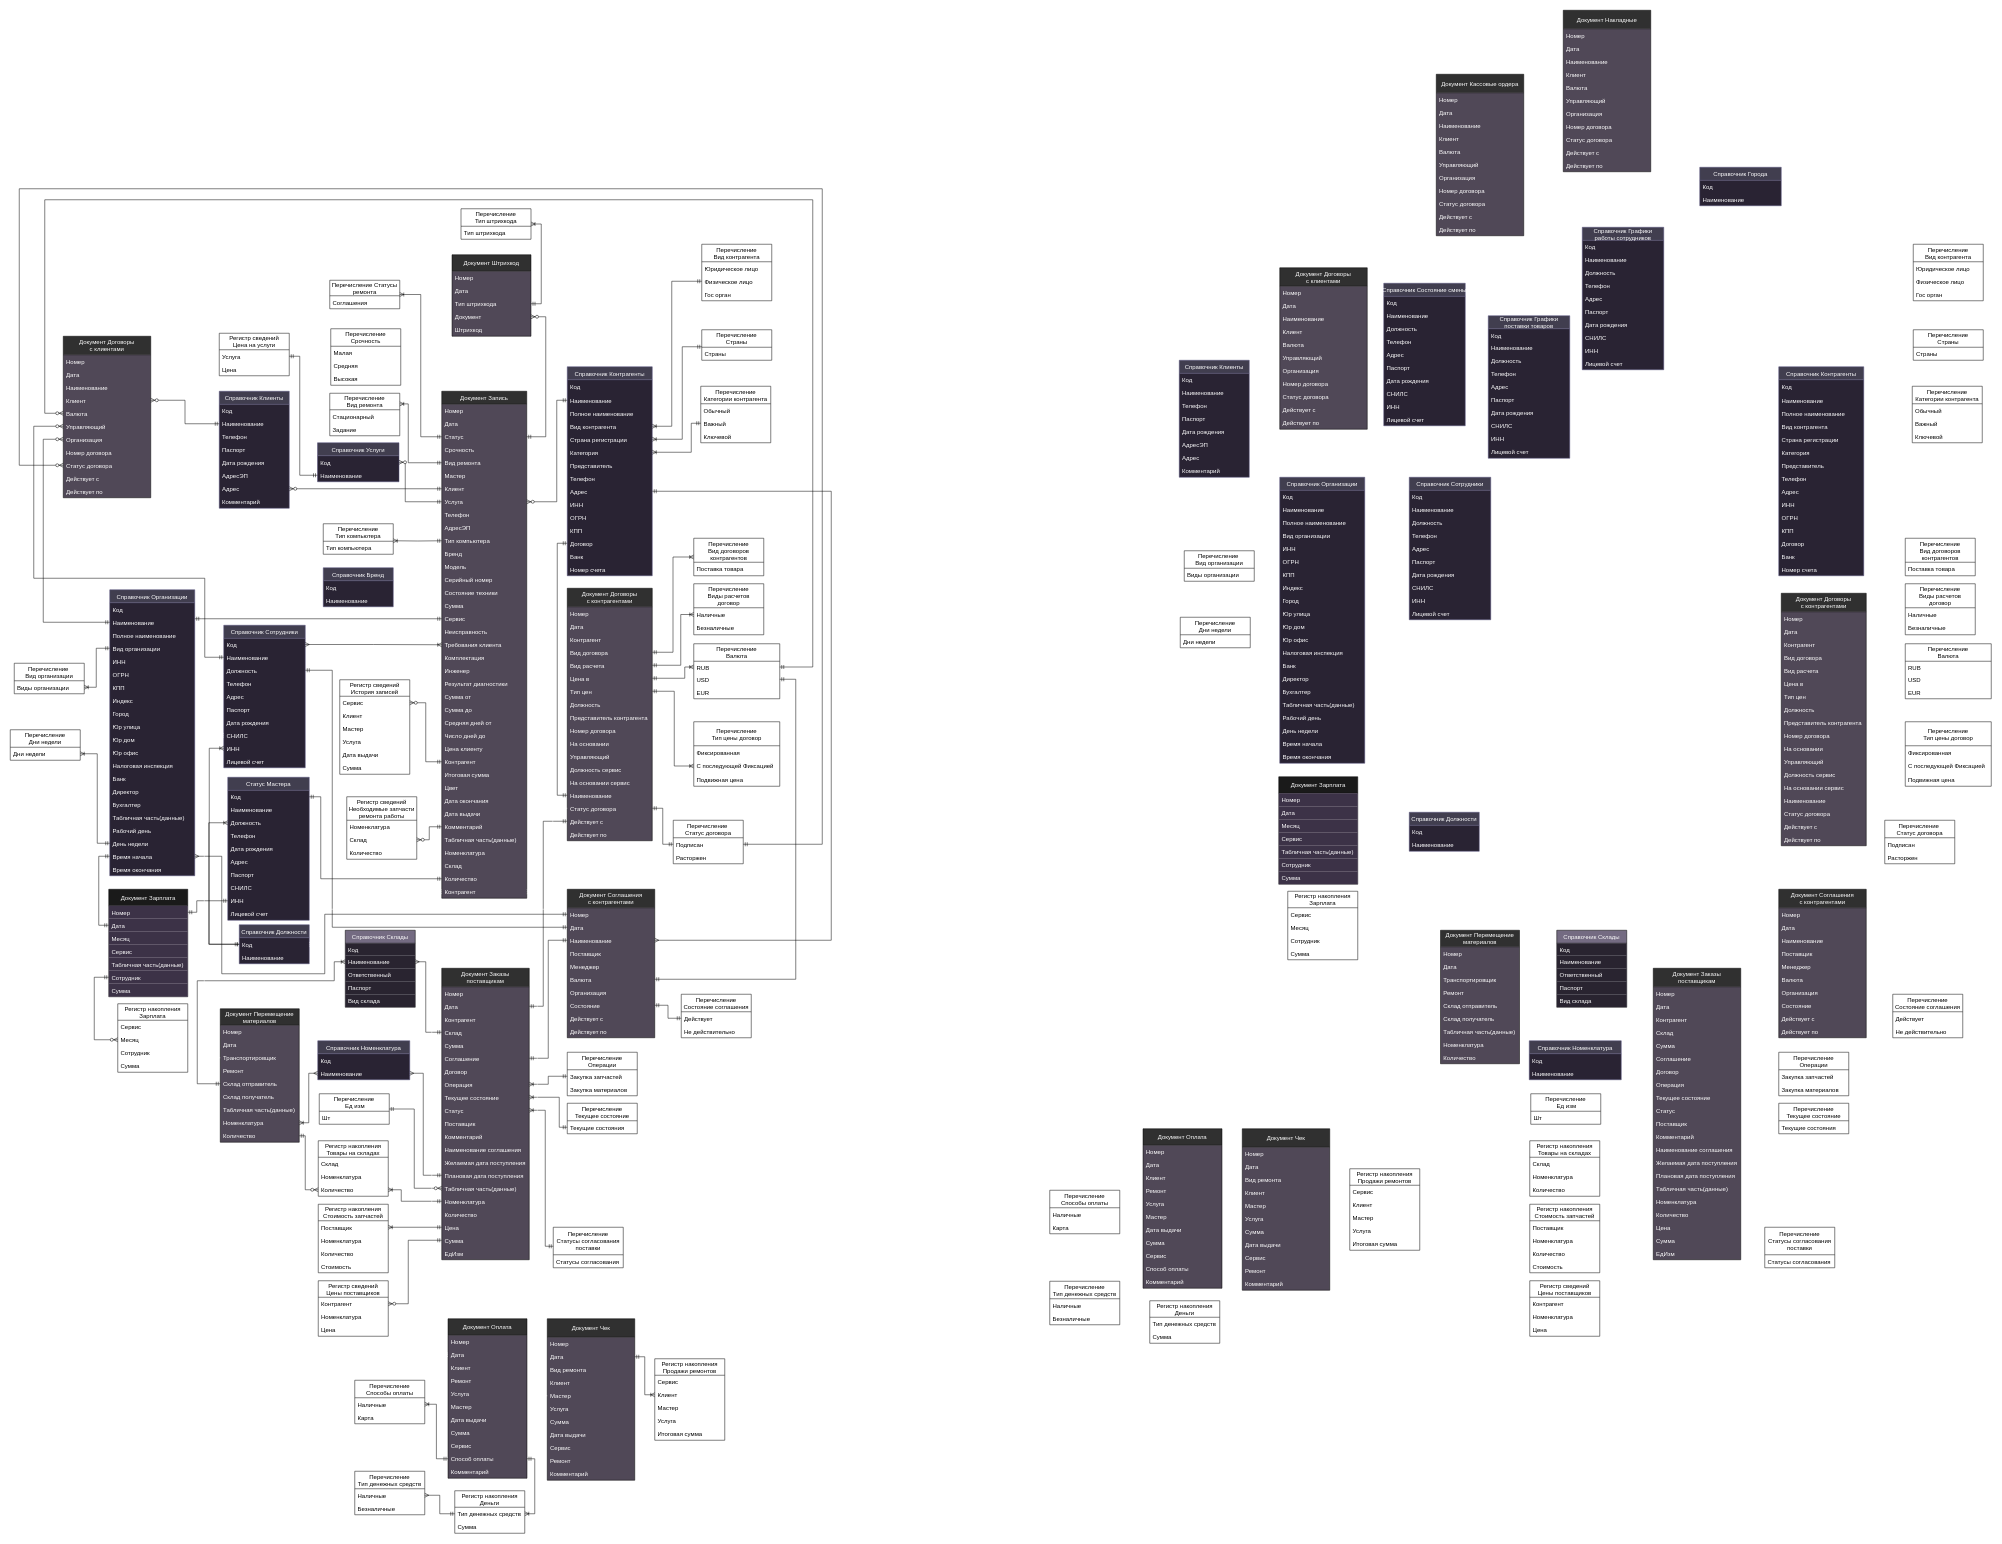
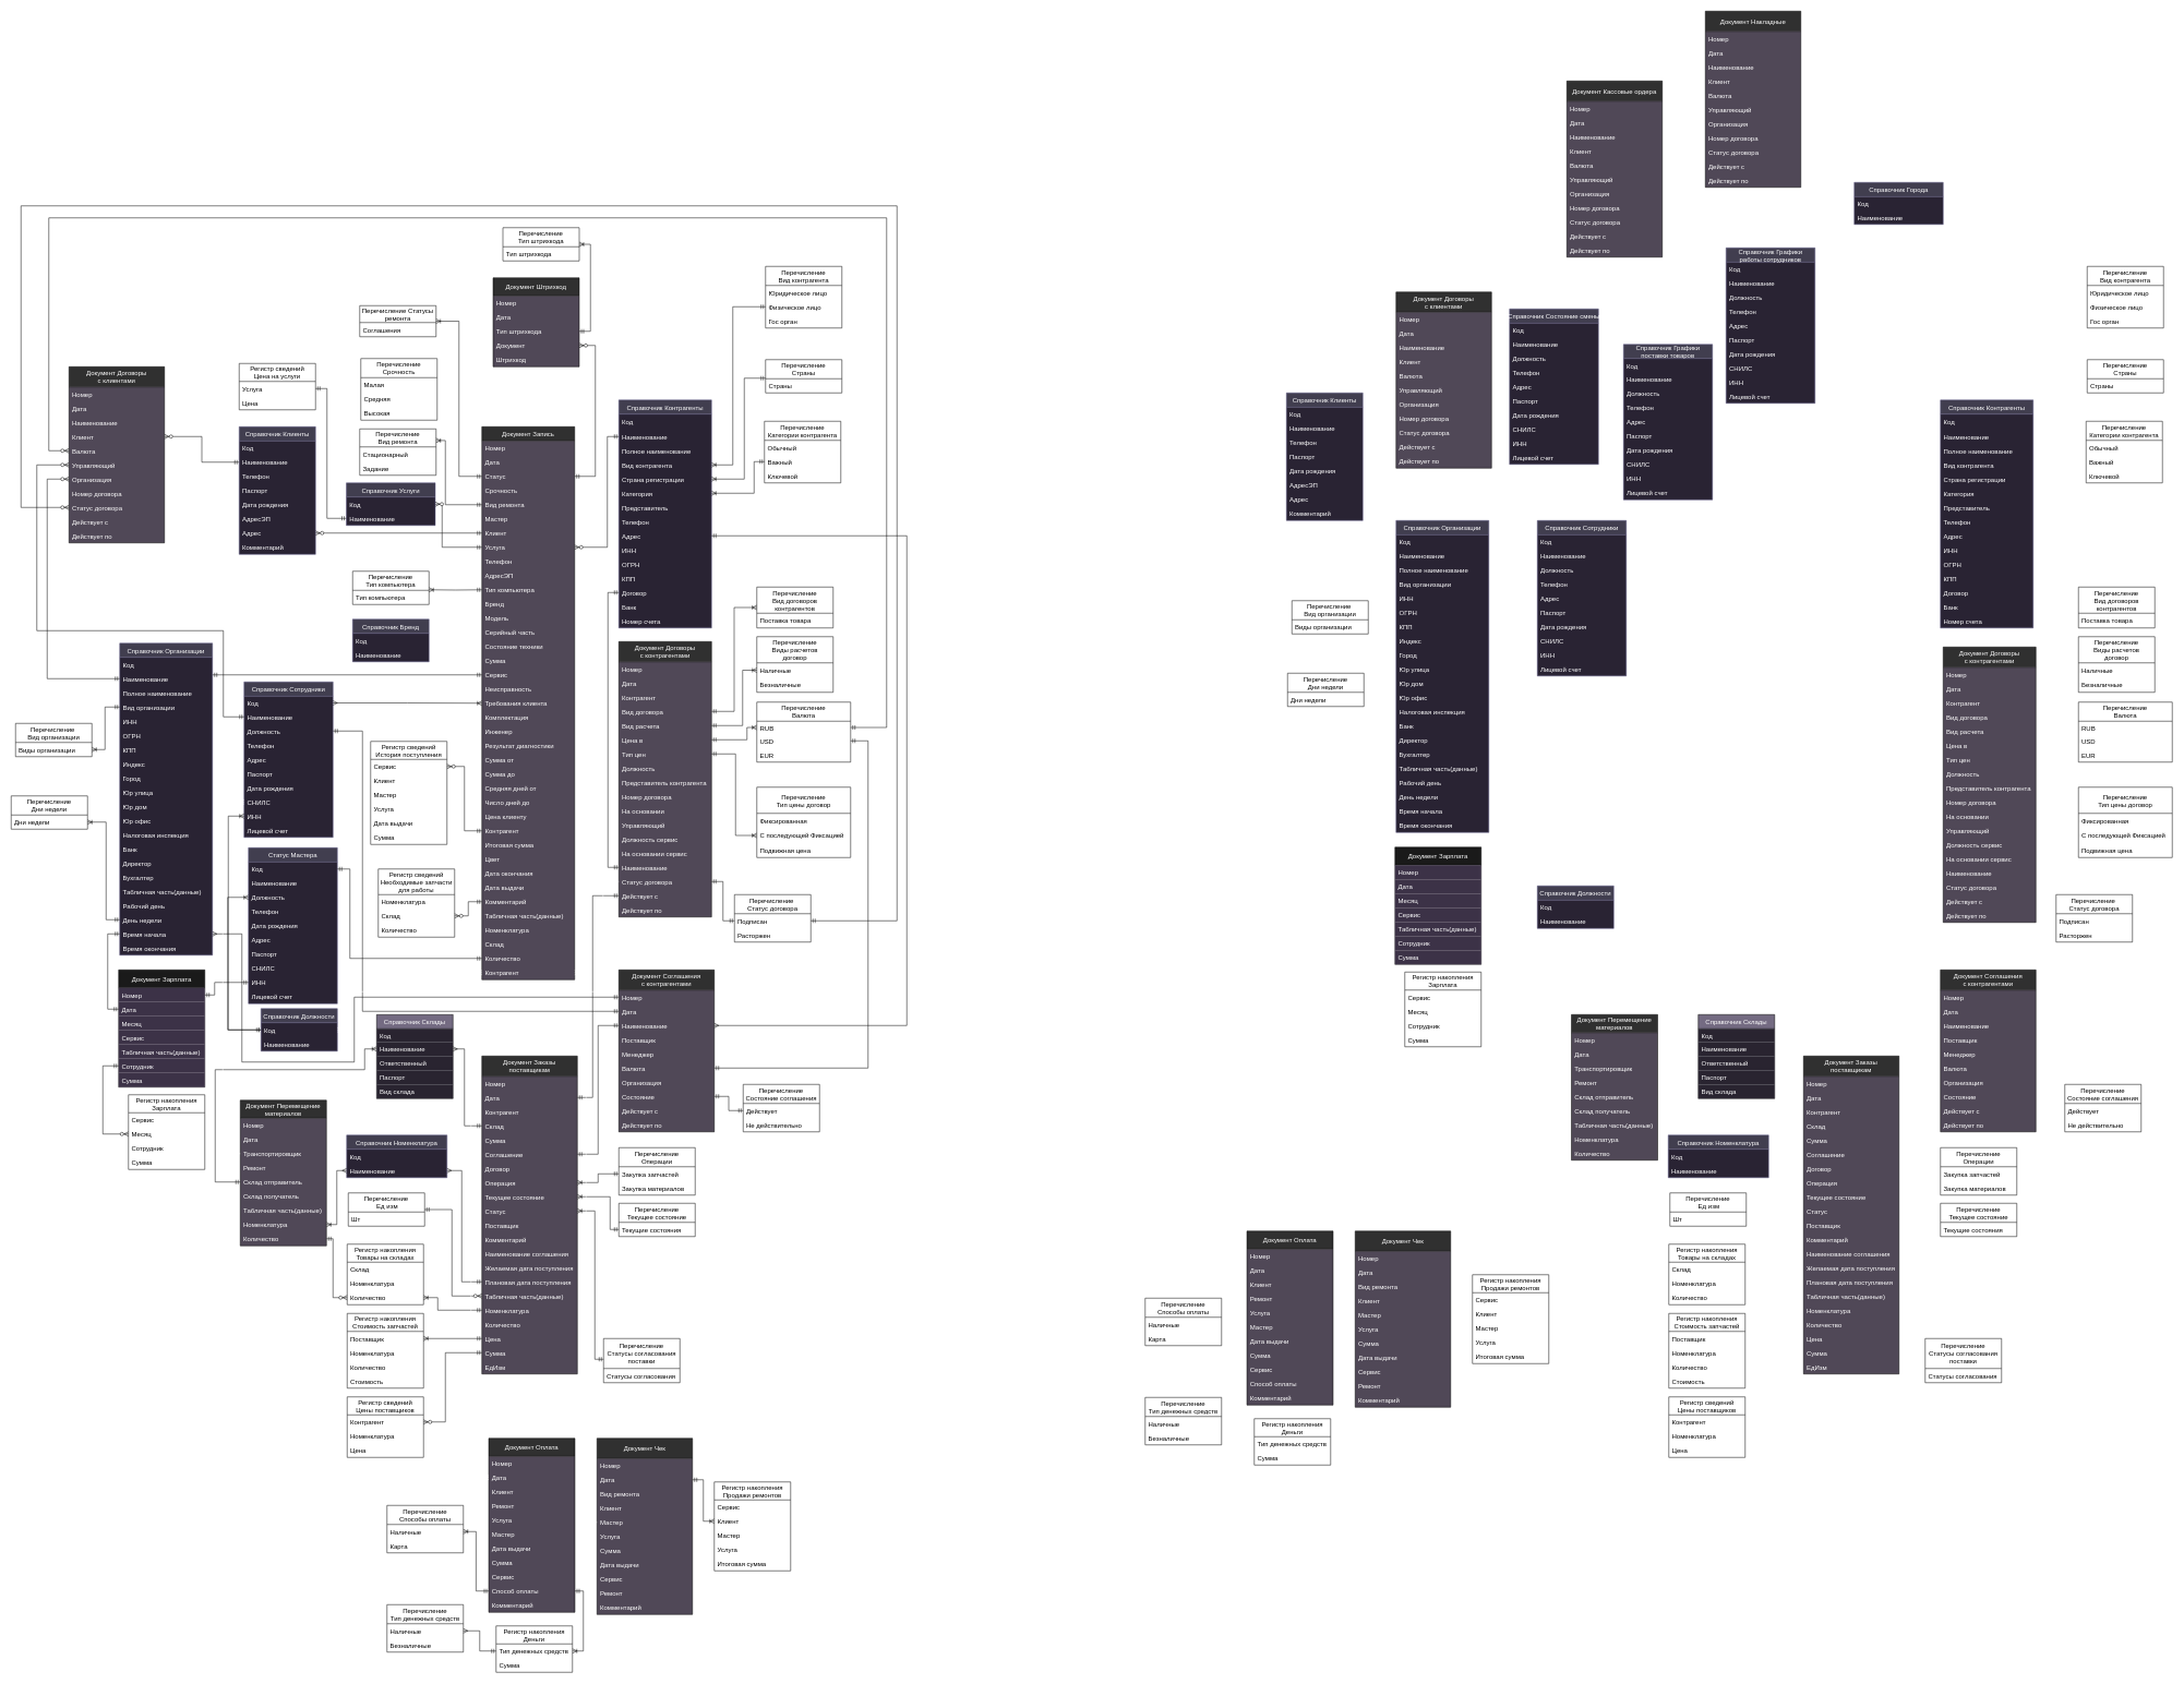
- <mxCell id="103" value="Серийный номер" style="text;strokeColor=none;fillColor=none;align=left;verticalAlign=top;spacingLeft=4;spacingRight=4;overflow=hidden;rotatable=0;points=[[0,0.5],[1,0.5]];portConstraint=eastwest;fontColor=#FFFFFF;" parent="89" vertex="1"><mxGeometry y="364" width="170" height="26" as="geometry" /></mxCell>
+ <mxCell id="103" value="Серийный часть" style="text;strokeColor=none;fillColor=none;align=left;verticalAlign=top;spacingLeft=4;spacingRight=4;overflow=hidden;rotatable=0;points=[[0,0.5],[1,0.5]];portConstraint=eastwest;fontColor=#FFFFFF;" parent="89" vertex="1"><mxGeometry y="364" width="170" height="26" as="geometry" /></mxCell>
- <mxCell id="280" value="Регистр сведений&#10;История записей" style="swimlane;fontStyle=0;childLayout=stackLayout;horizontal=1;startSize=33;fillColor=none;horizontalStack=0;resizeParent=1;resizeParentMax=0;resizeLast=0;collapsible=1;marginBottom=0;" parent="1" vertex="1"><mxGeometry x="679" y="1359" width="140" height="189" as="geometry"><mxRectangle x="182" y="212" width="163" height="26" as="alternateBounds" /></mxGeometry></mxCell>
+ <mxCell id="280" value="Регистр сведений&#10;История поступления" style="swimlane;fontStyle=0;childLayout=stackLayout;horizontal=1;startSize=33;fillColor=none;horizontalStack=0;resizeParent=1;resizeParentMax=0;resizeLast=0;collapsible=1;marginBottom=0;" parent="1" vertex="1"><mxGeometry x="679" y="1359" width="140" height="189" as="geometry"><mxRectangle x="182" y="212" width="163" height="26" as="alternateBounds" /></mxGeometry></mxCell>
- <mxCell id="291" value="Регистр сведений&#10;Необходимые запчасти&#10;ремонта работы" style="swimlane;fontStyle=0;childLayout=stackLayout;horizontal=1;startSize=47;fillColor=none;horizontalStack=0;resizeParent=1;resizeParentMax=0;resizeLast=0;collapsible=1;marginBottom=0;" parent="1" vertex="1"><mxGeometry x="693" y="1593" width="140" height="125" as="geometry"><mxRectangle x="182" y="212" width="163" height="26" as="alternateBounds" /></mxGeometry></mxCell>
+ <mxCell id="291" value="Регистр сведений&#10;Необходимые запчасти&#10;для работы" style="swimlane;fontStyle=0;childLayout=stackLayout;horizontal=1;startSize=47;fillColor=none;horizontalStack=0;resizeParent=1;resizeParentMax=0;resizeLast=0;collapsible=1;marginBottom=0;" parent="1" vertex="1"><mxGeometry x="693" y="1593" width="140" height="125" as="geometry"><mxRectangle x="182" y="212" width="163" height="26" as="alternateBounds" /></mxGeometry></mxCell>
